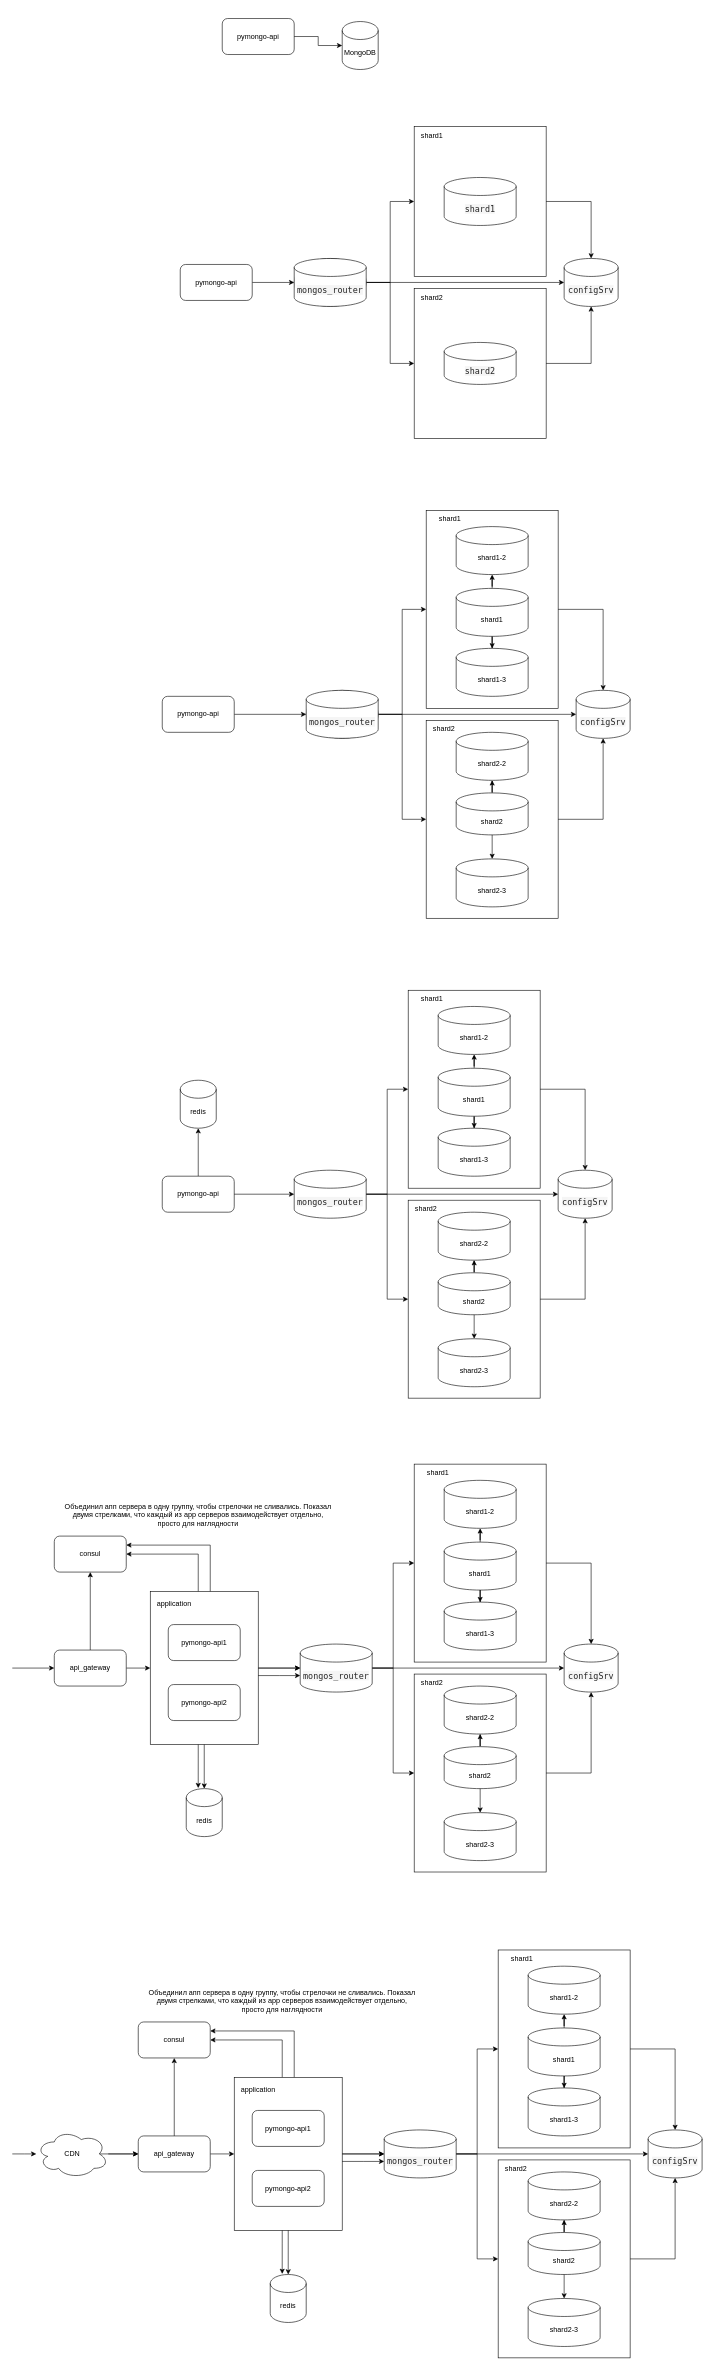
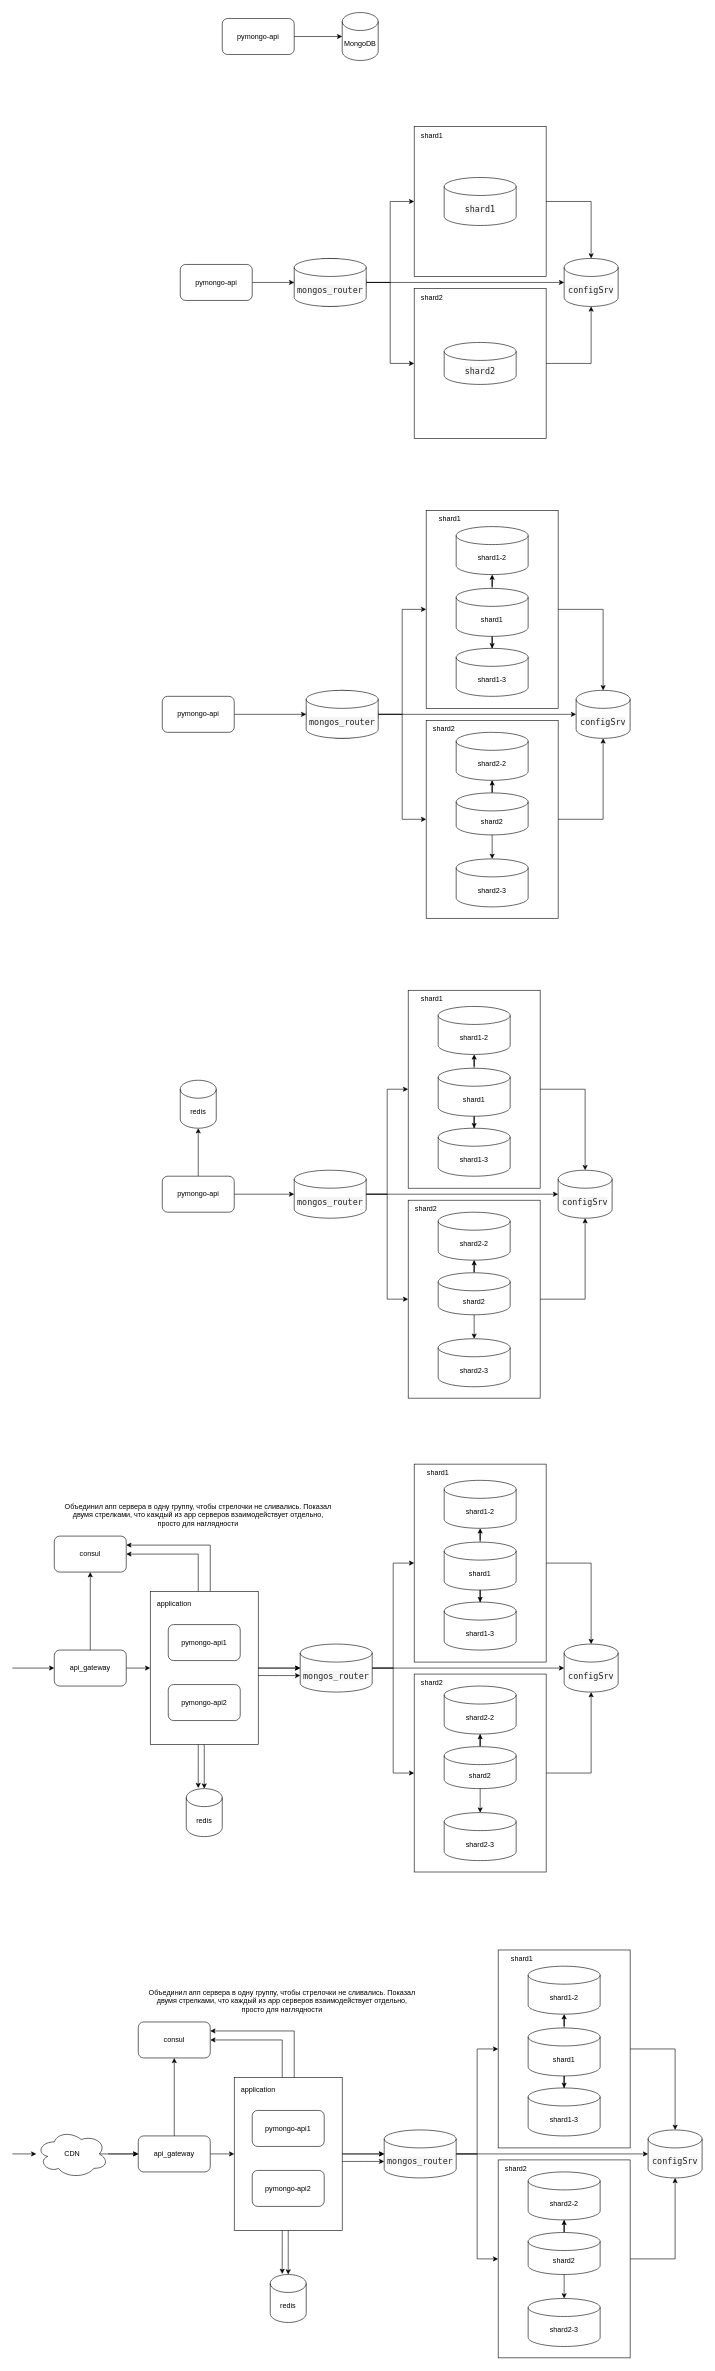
- <mxCell id="8" value="MongoDB" style="shape=cylinder3;whiteSpace=wrap;html=1;boundedLbl=1;backgroundOutline=1;size=15;" parent="1" vertex="1"><mxGeometry x="570" y="35" width="60" height="80" as="geometry" /></mxCell>
+ <mxCell id="8" value="MongoDB" style="shape=cylinder3;whiteSpace=wrap;html=1;boundedLbl=1;backgroundOutline=1;size=15;" parent="1" vertex="1"><mxGeometry x="570" y="20" width="60" height="80" as="geometry" /></mxCell>
